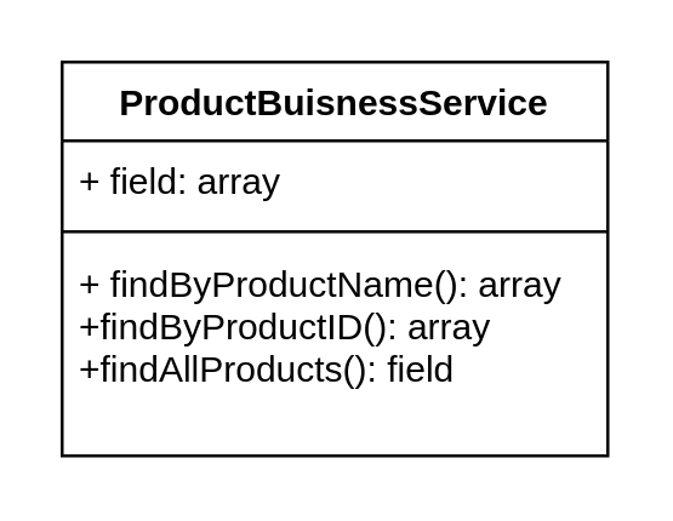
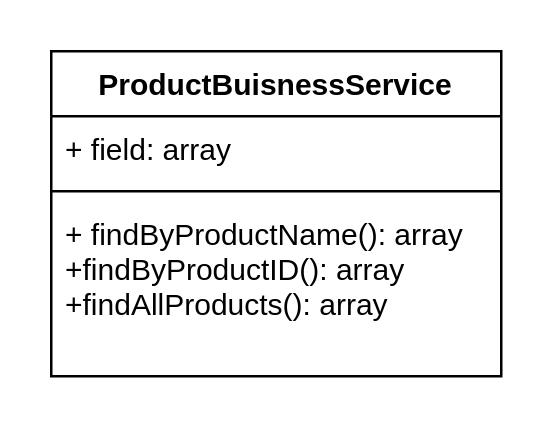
- <mxCell id="5" value="+ findByProductName(): array&#10;+findByProductID(): array&#10;+findAllProducts(): field" style="text;strokeColor=none;fillColor=none;align=left;verticalAlign=top;spacingLeft=4;spacingRight=4;overflow=hidden;rotatable=0;points=[[0,0.5],[1,0.5]];portConstraint=eastwest;" vertex="1" parent="2"><mxGeometry y="60" width="180" height="70" as="geometry" /></mxCell>
+ <mxCell id="5" value="+ findByProductName(): array&#10;+findByProductID(): array&#10;+findAllProducts(): array" style="text;strokeColor=none;fillColor=none;align=left;verticalAlign=top;spacingLeft=4;spacingRight=4;overflow=hidden;rotatable=0;points=[[0,0.5],[1,0.5]];portConstraint=eastwest;" vertex="1" parent="2"><mxGeometry y="60" width="180" height="70" as="geometry" /></mxCell>
